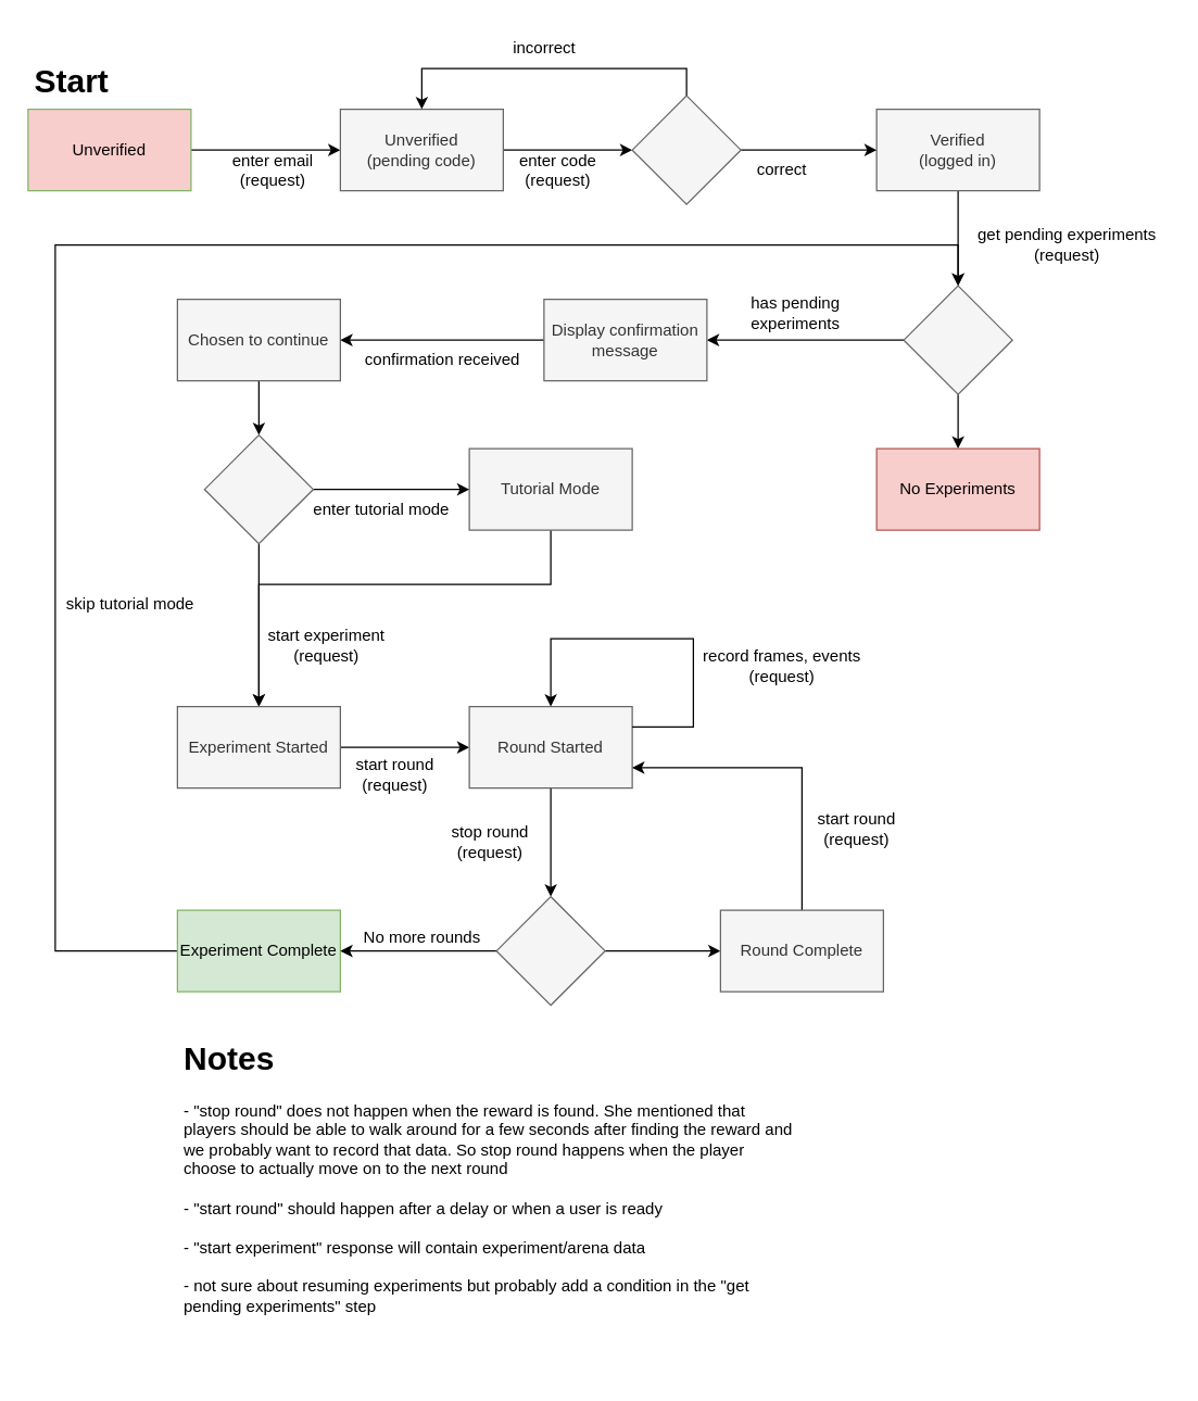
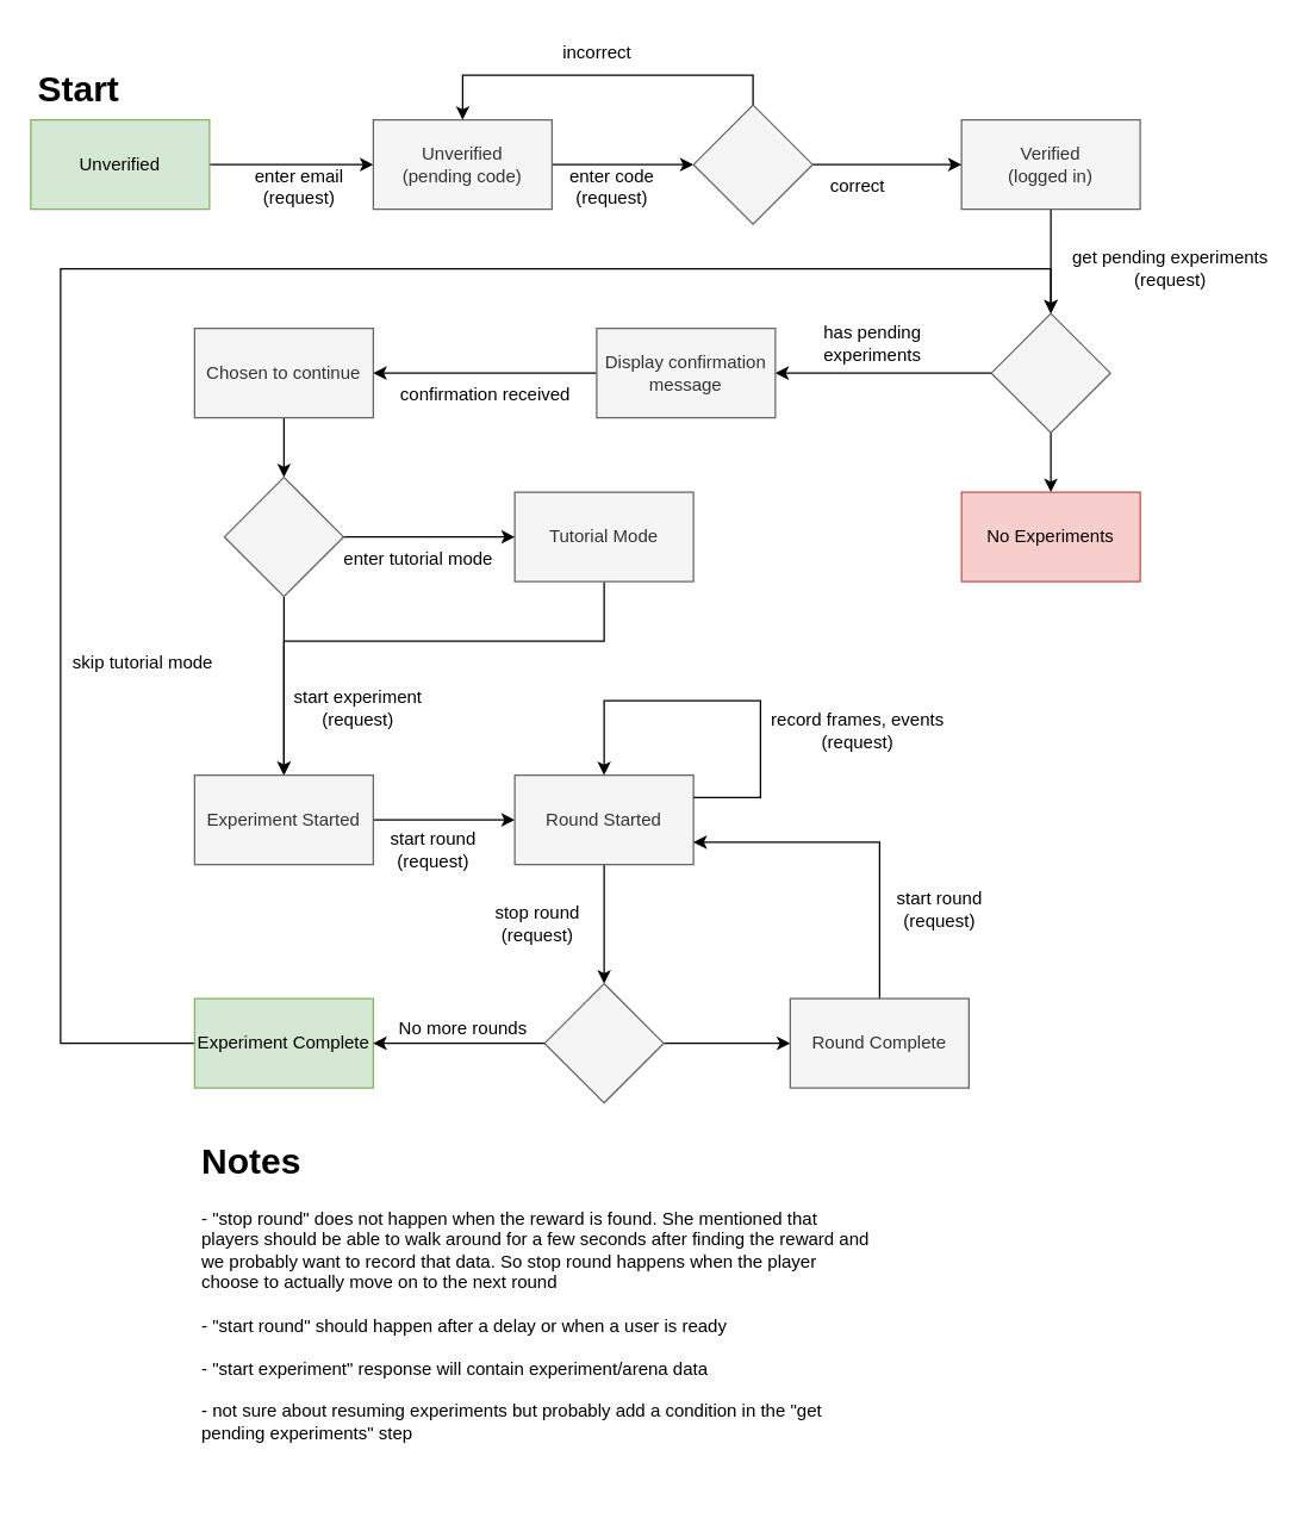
- <mxCell id="3" value="Unverified" style="rounded=0;whiteSpace=wrap;html=1;fillColor=#f8cecc;strokeColor=#82b366;" vertex="1" parent="1"><mxGeometry x="20" y="80" width="120" height="60" as="geometry" /></mxCell>
+ <mxCell id="3" value="Unverified" style="rounded=0;whiteSpace=wrap;html=1;fillColor=#d5e8d4;strokeColor=#82b366;" vertex="1" parent="1"><mxGeometry x="20" y="80" width="120" height="60" as="geometry" /></mxCell>
